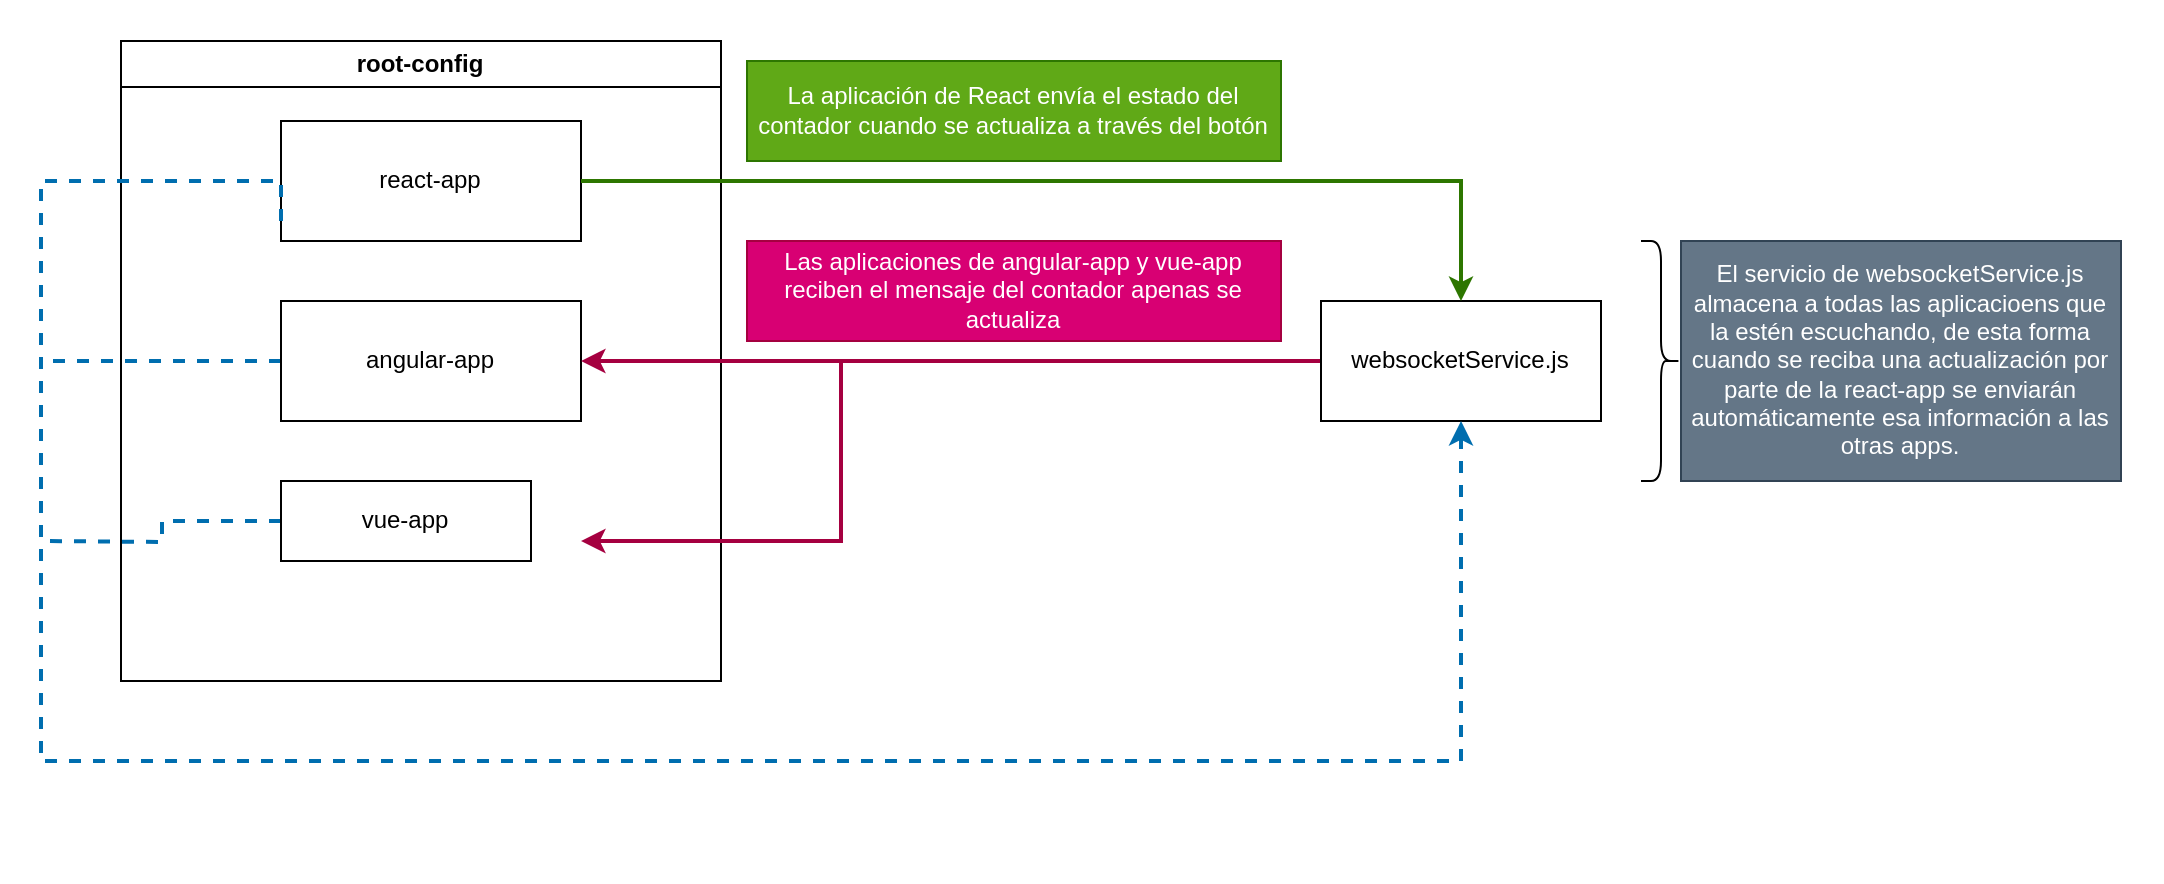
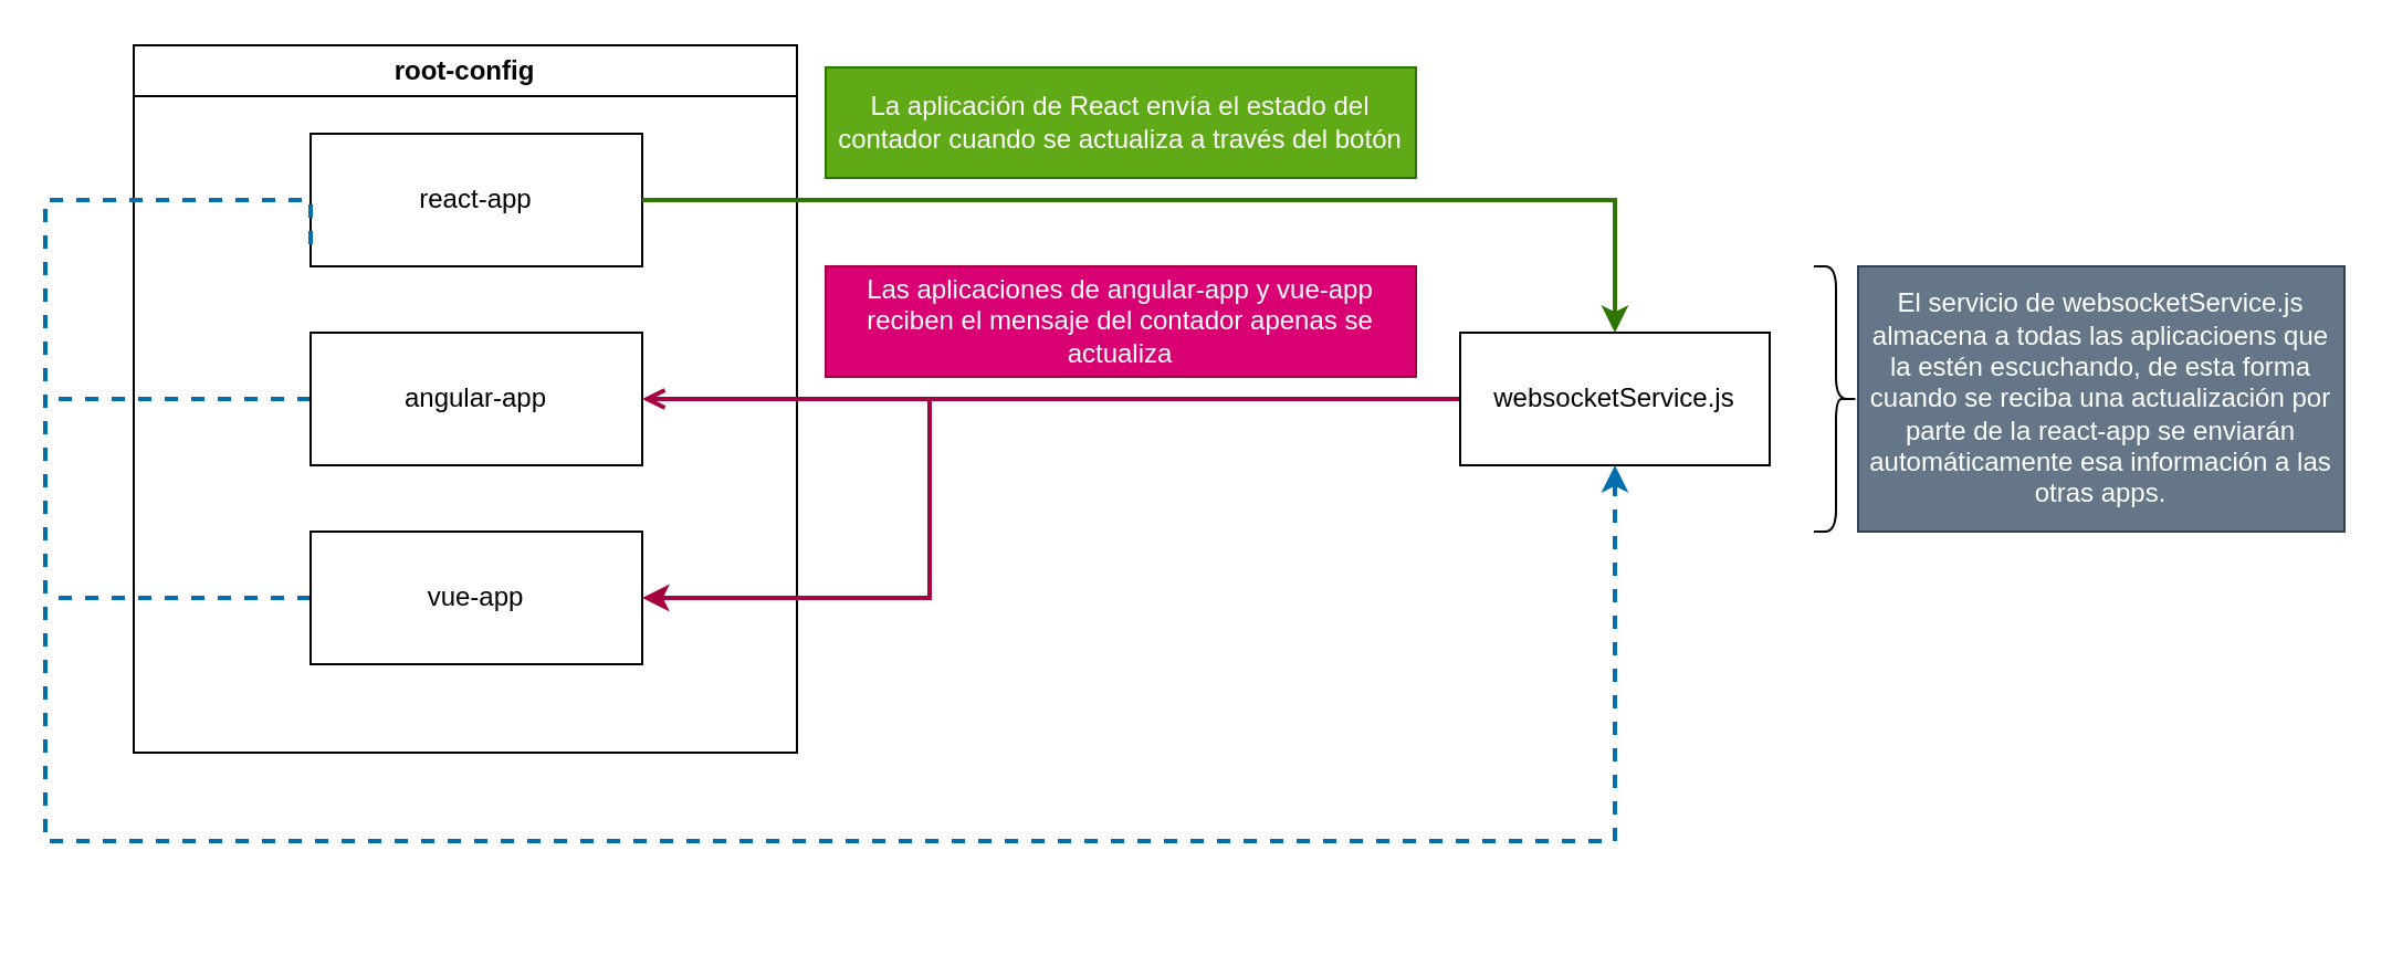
- <mxCell id="9" style="rounded=0;orthogonalLoop=1;jettySize=auto;html=1;exitX=0;exitY=0.5;exitDx=0;exitDy=0;entryX=1;entryY=0.5;entryDx=0;entryDy=0;fillColor=#d80073;strokeColor=#A50040;strokeWidth=2;" edge="1" parent="2" source="10" target="6"><mxGeometry relative="1" as="geometry" /></mxCell>
+ <mxCell id="9" style="rounded=0;orthogonalLoop=1;jettySize=auto;html=1;exitX=0;exitY=0.5;exitDx=0;exitDy=0;entryX=1;entryY=0.5;entryDx=0;entryDy=0;fillColor=#d80073;strokeColor=#A50040;strokeWidth=2;endArrow=open;" edge="1" parent="2" source="10" target="6"><mxGeometry relative="1" as="geometry" /></mxCell>
- <mxCell id="8" value="vue-app" style="rounded=0;whiteSpace=wrap;html=1;" vertex="1" parent="3"><mxGeometry x="80" y="220" width="125" height="40" as="geometry" /></mxCell>
+ <mxCell id="8" value="vue-app" style="rounded=0;whiteSpace=wrap;html=1;" vertex="1" parent="3"><mxGeometry x="80" y="220" width="150" height="60" as="geometry" /></mxCell>
